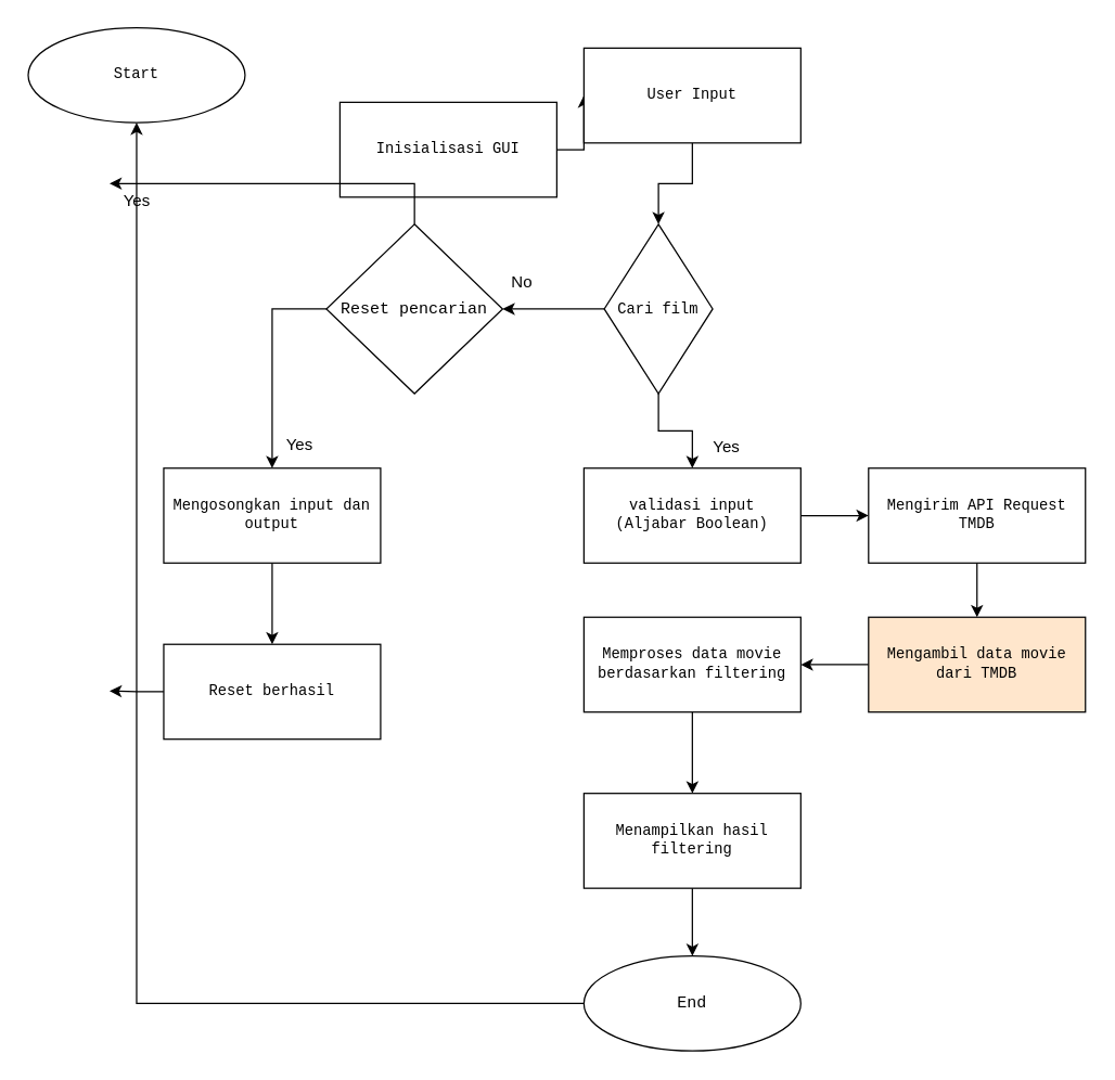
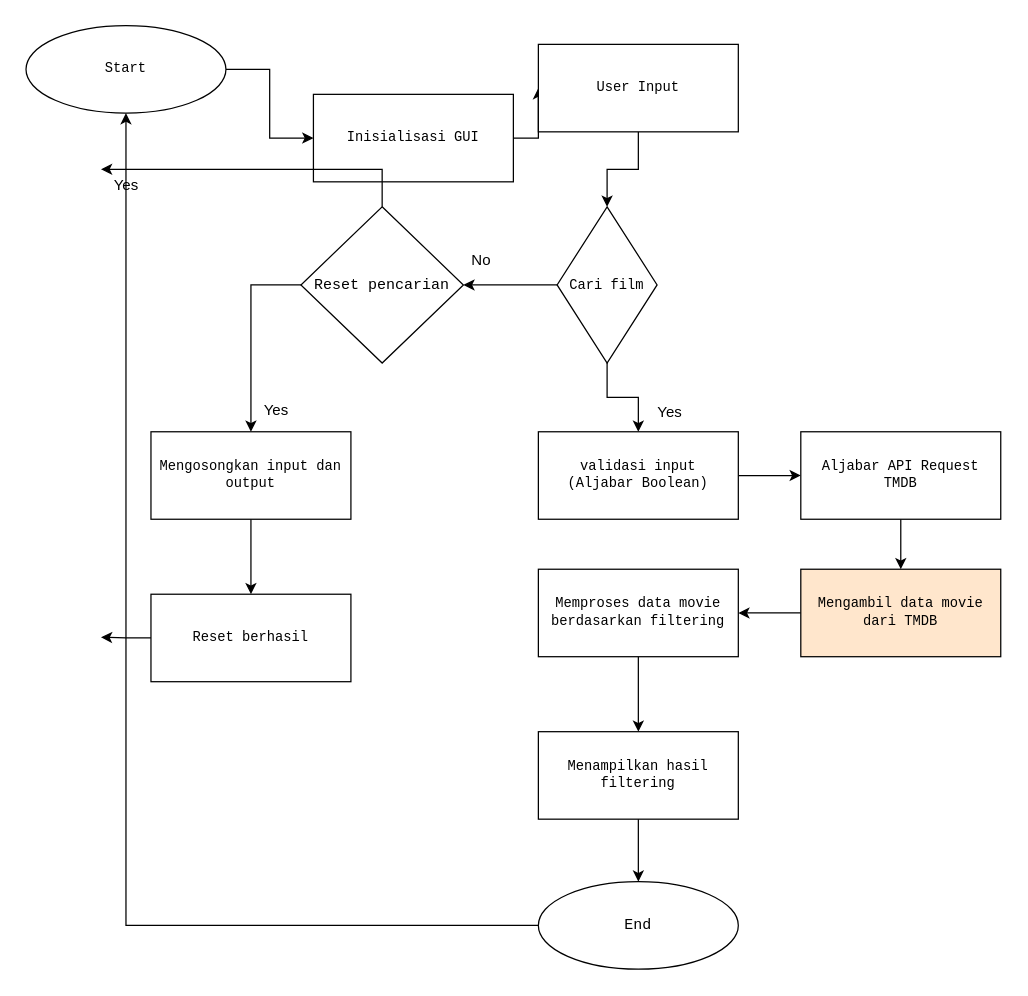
+ <mxCell id="2" value="" style="edgeStyle=orthogonalEdgeStyle;rounded=0;orthogonalLoop=1;jettySize=auto;html=1;fontFamily=Courier New;fontSize=11;" edge="1" parent="1" source="3" target="5"><mxGeometry relative="1" as="geometry" /></mxCell>
- <mxCell id="15" value="Mengirim API Request TMDB" style="whiteSpace=wrap;html=1;fontSize=11;fontFamily=Courier New;" vertex="1" parent="1"><mxGeometry x="640" y="345" width="160" height="70" as="geometry" /></mxCell>
+ <mxCell id="15" value="Aljabar API Request TMDB" style="whiteSpace=wrap;html=1;fontSize=11;fontFamily=Courier New;" vertex="1" parent="1"><mxGeometry x="640" y="345" width="160" height="70" as="geometry" /></mxCell>
